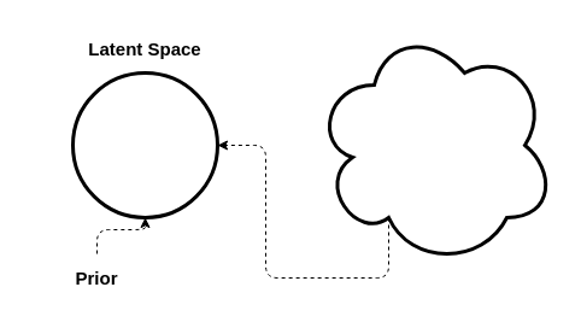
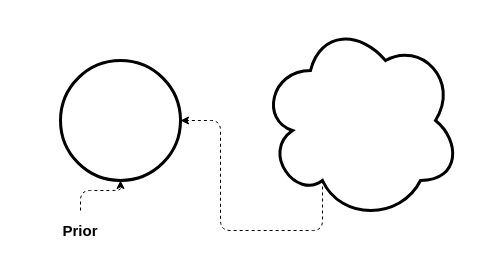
- <mxCell id="3" value="Latent Space" style="text;html=1;strokeColor=none;fillColor=none;align=center;verticalAlign=middle;whiteSpace=wrap;rounded=0;fontStyle=1;fontSize=15;" vertex="1" parent="1"><mxGeometry x="60" y="20" width="120" height="40" as="geometry" /></mxCell>
